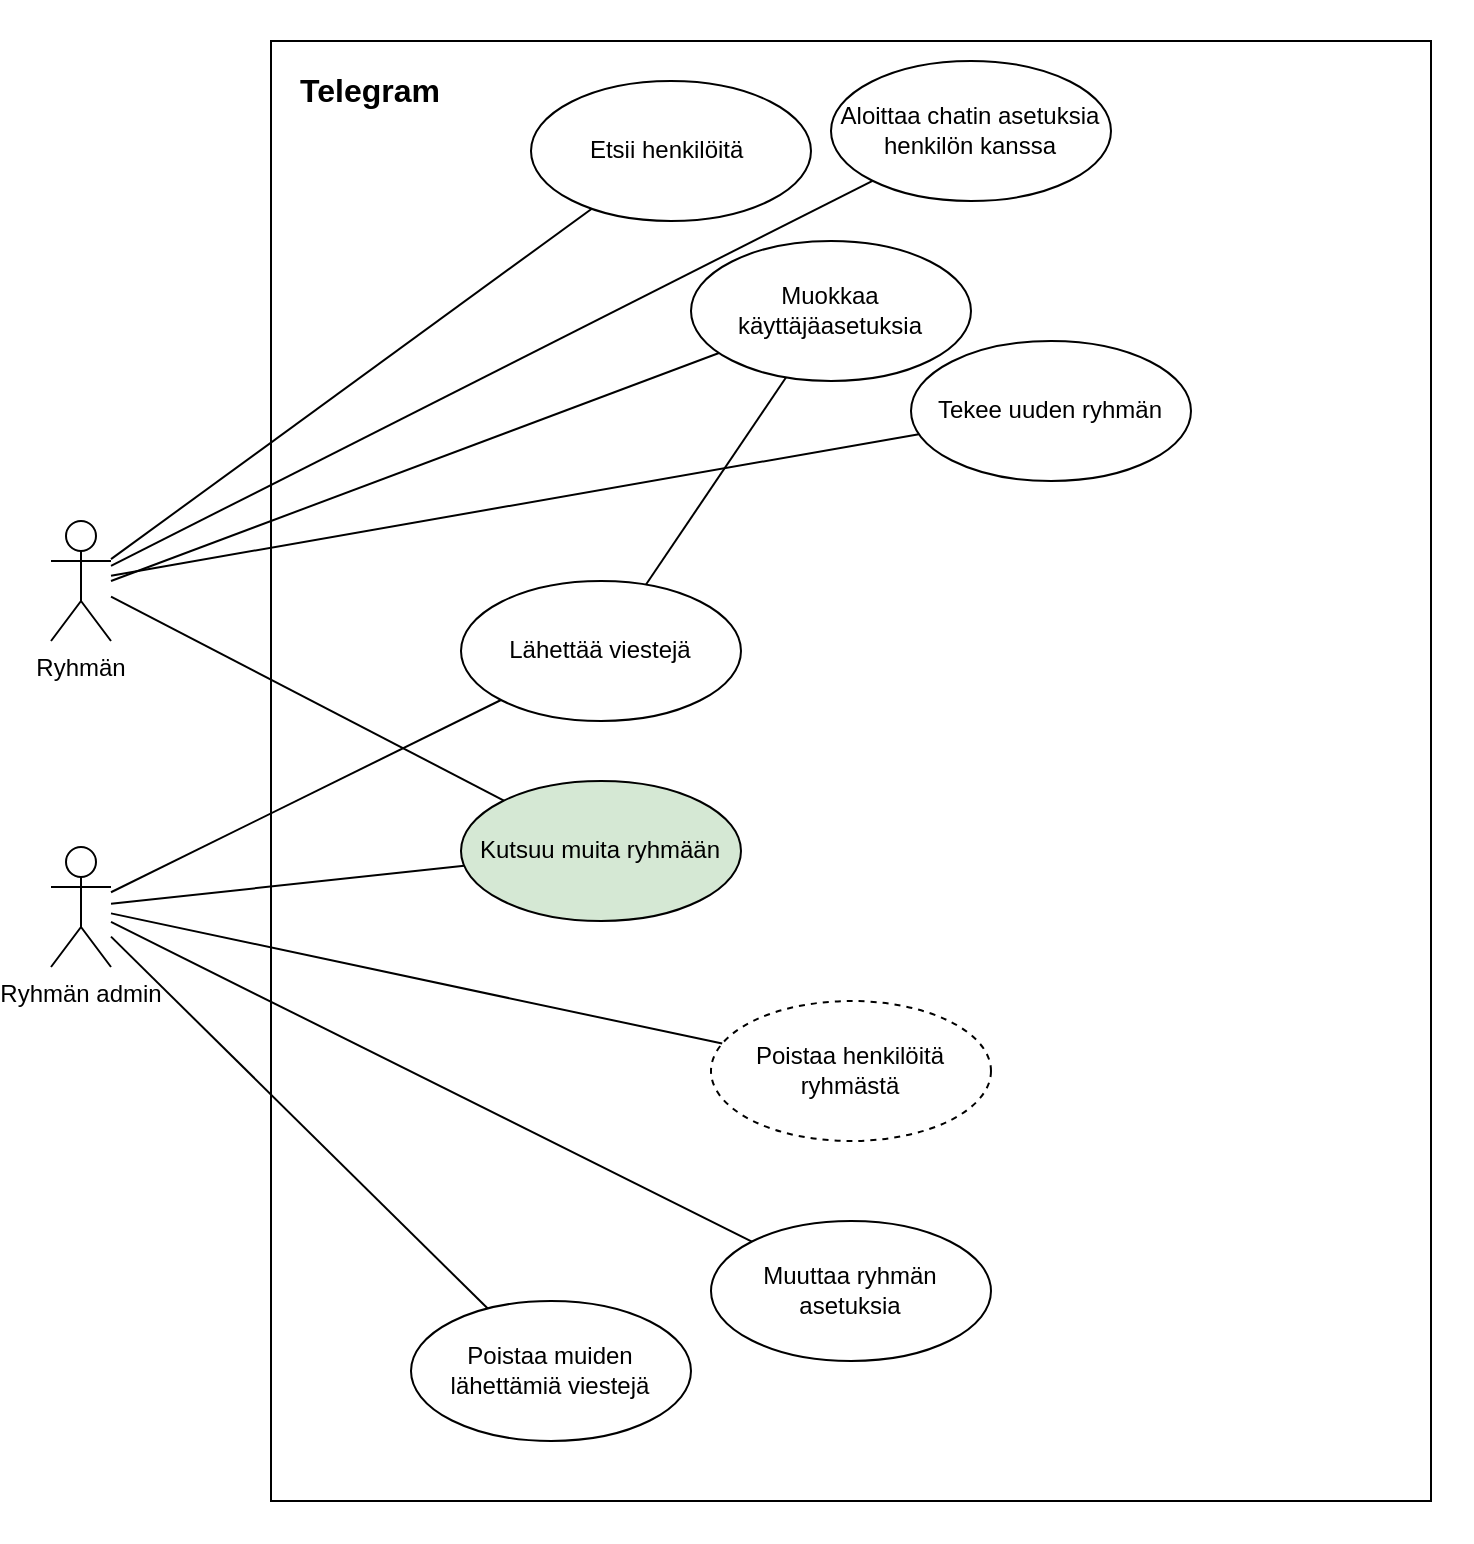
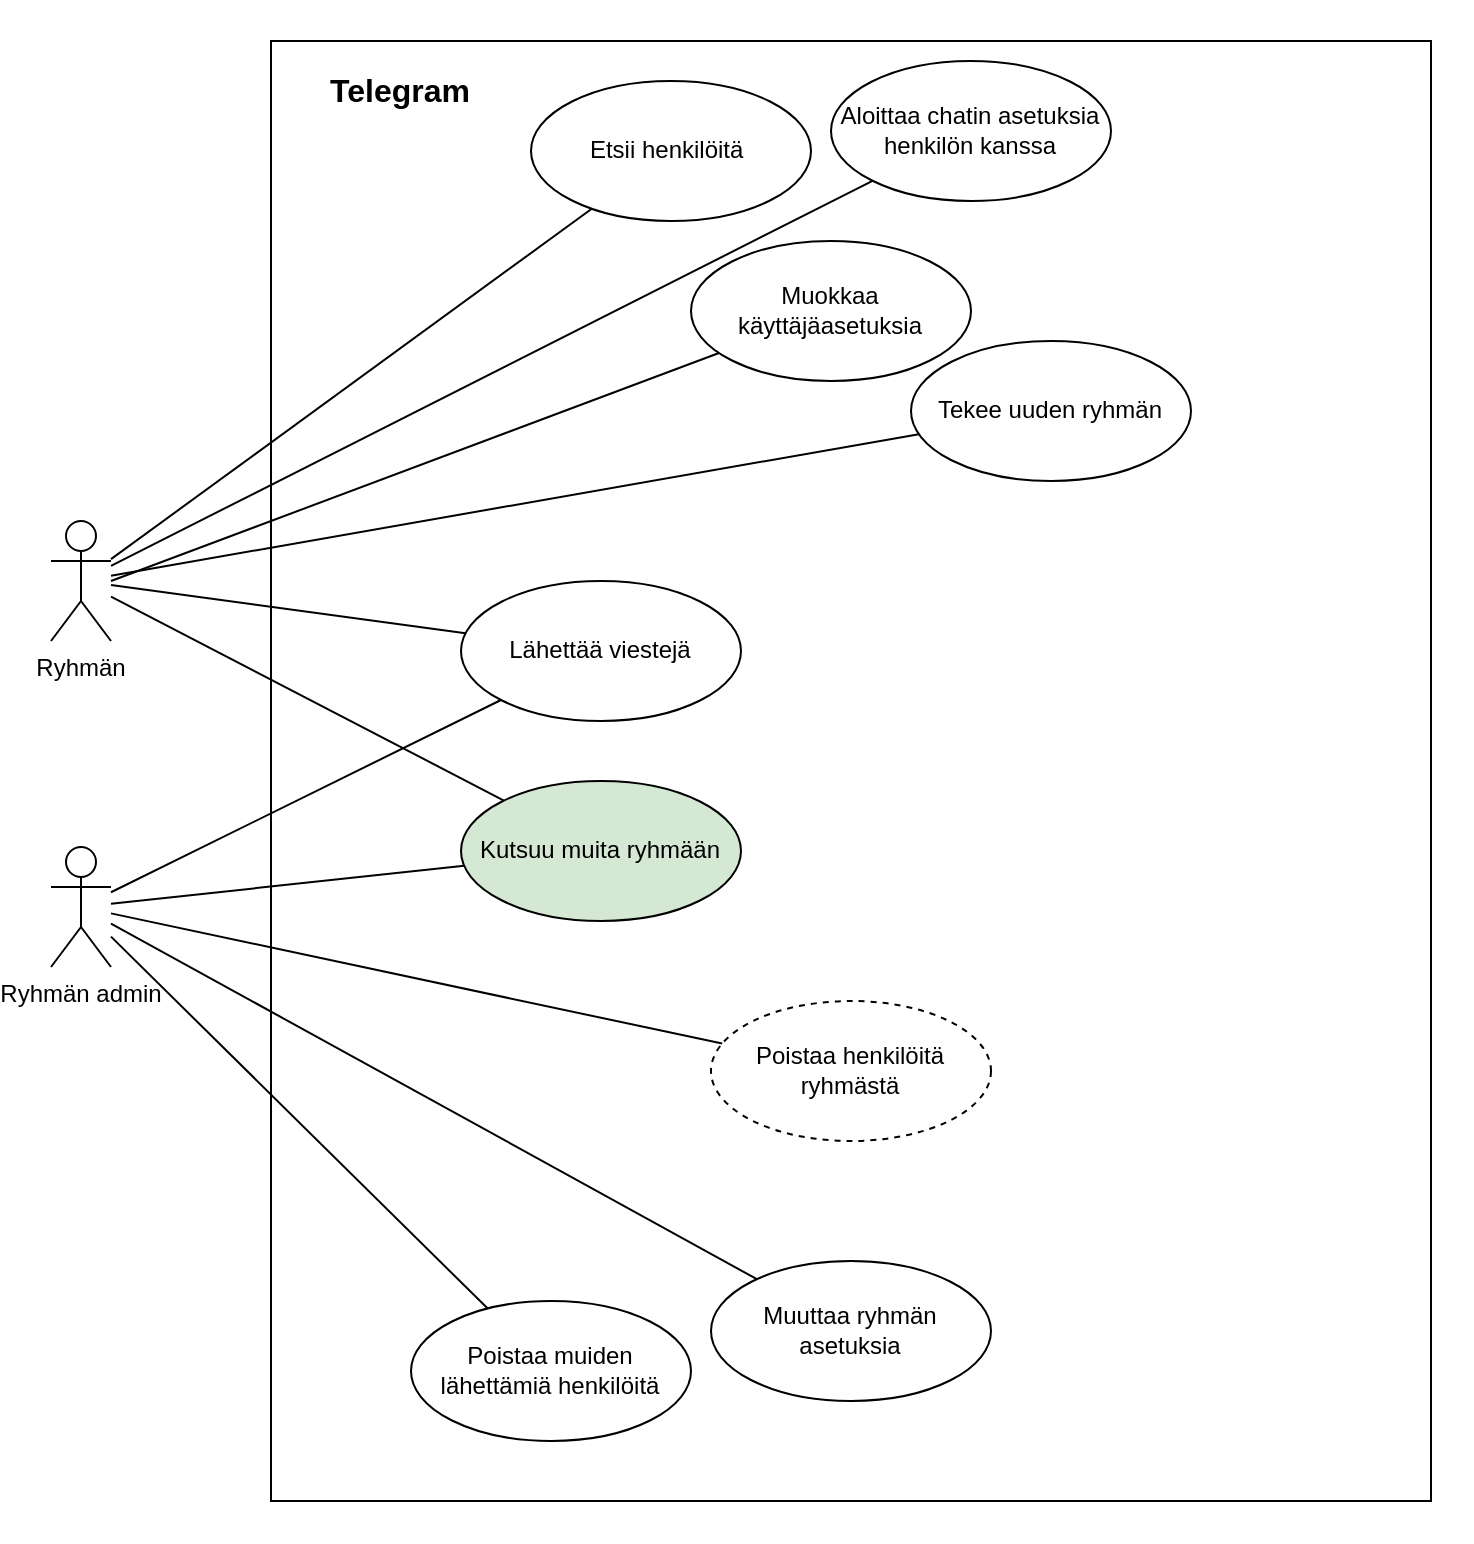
- <mxCell id="15" value="Telegram" style="text;html=1;strokeColor=none;fillColor=none;align=center;verticalAlign=middle;whiteSpace=wrap;rounded=0;fontStyle=1;fontSize=16;" vertex="1" parent="1"><mxGeometry x="140" y="30" width="80" height="30" as="geometry" /></mxCell>
+ <mxCell id="15" value="Telegram" style="text;html=1;strokeColor=none;fillColor=none;align=center;verticalAlign=middle;whiteSpace=wrap;rounded=0;fontStyle=1;fontSize=16;" vertex="1" parent="1"><mxGeometry x="155" y="30" width="80" height="30" as="geometry" /></mxCell>
- <mxCell id="22" value="" style="endArrow=none;html=1;rounded=0;fontSize=14;" edge="1" parent="1" source="21" target="24"><mxGeometry width="50" height="50" relative="1" as="geometry"><mxPoint x="330" y="400" as="sourcePoint" /><mxPoint x="380" y="350" as="targetPoint" /></mxGeometry></mxCell>
+ <mxCell id="22" value="" style="endArrow=none;html=1;rounded=0;fontSize=14;" edge="1" parent="1" source="21" target="3"><mxGeometry width="50" height="50" relative="1" as="geometry"><mxPoint x="330" y="400" as="sourcePoint" /><mxPoint x="380" y="350" as="targetPoint" /></mxGeometry></mxCell>
- <mxCell id="14" value="Muuttaa ryhmän asetuksia" style="ellipse;whiteSpace=wrap;html=1;" vertex="1" parent="1"><mxGeometry x="350" y="610" width="140" height="70" as="geometry" /></mxCell>
+ <mxCell id="14" value="Muuttaa ryhmän asetuksia" style="ellipse;whiteSpace=wrap;html=1;" vertex="1" parent="1"><mxGeometry x="350" y="630" width="140" height="70" as="geometry" /></mxCell>
- <mxCell id="19" value="Poistaa muiden lähettämiä viestejä" style="ellipse;whiteSpace=wrap;html=1;" vertex="1" parent="1"><mxGeometry x="200" y="650" width="140" height="70" as="geometry" /></mxCell>
+ <mxCell id="19" value="Poistaa muiden lähettämiä henkilöitä" style="ellipse;whiteSpace=wrap;html=1;" vertex="1" parent="1"><mxGeometry x="200" y="650" width="140" height="70" as="geometry" /></mxCell>
